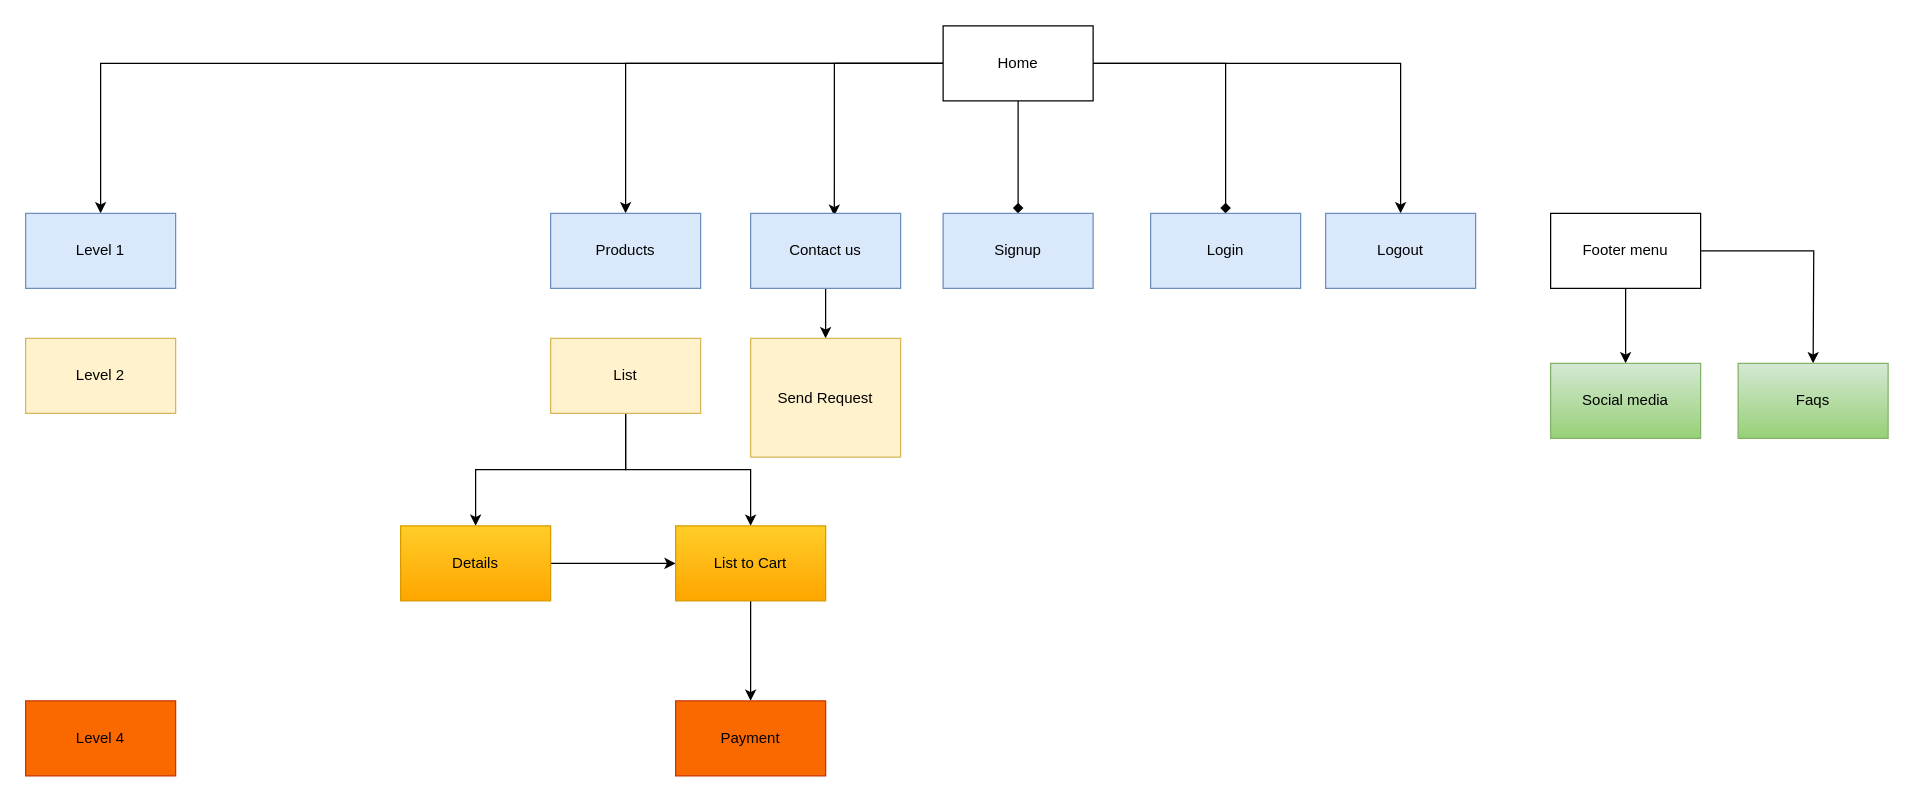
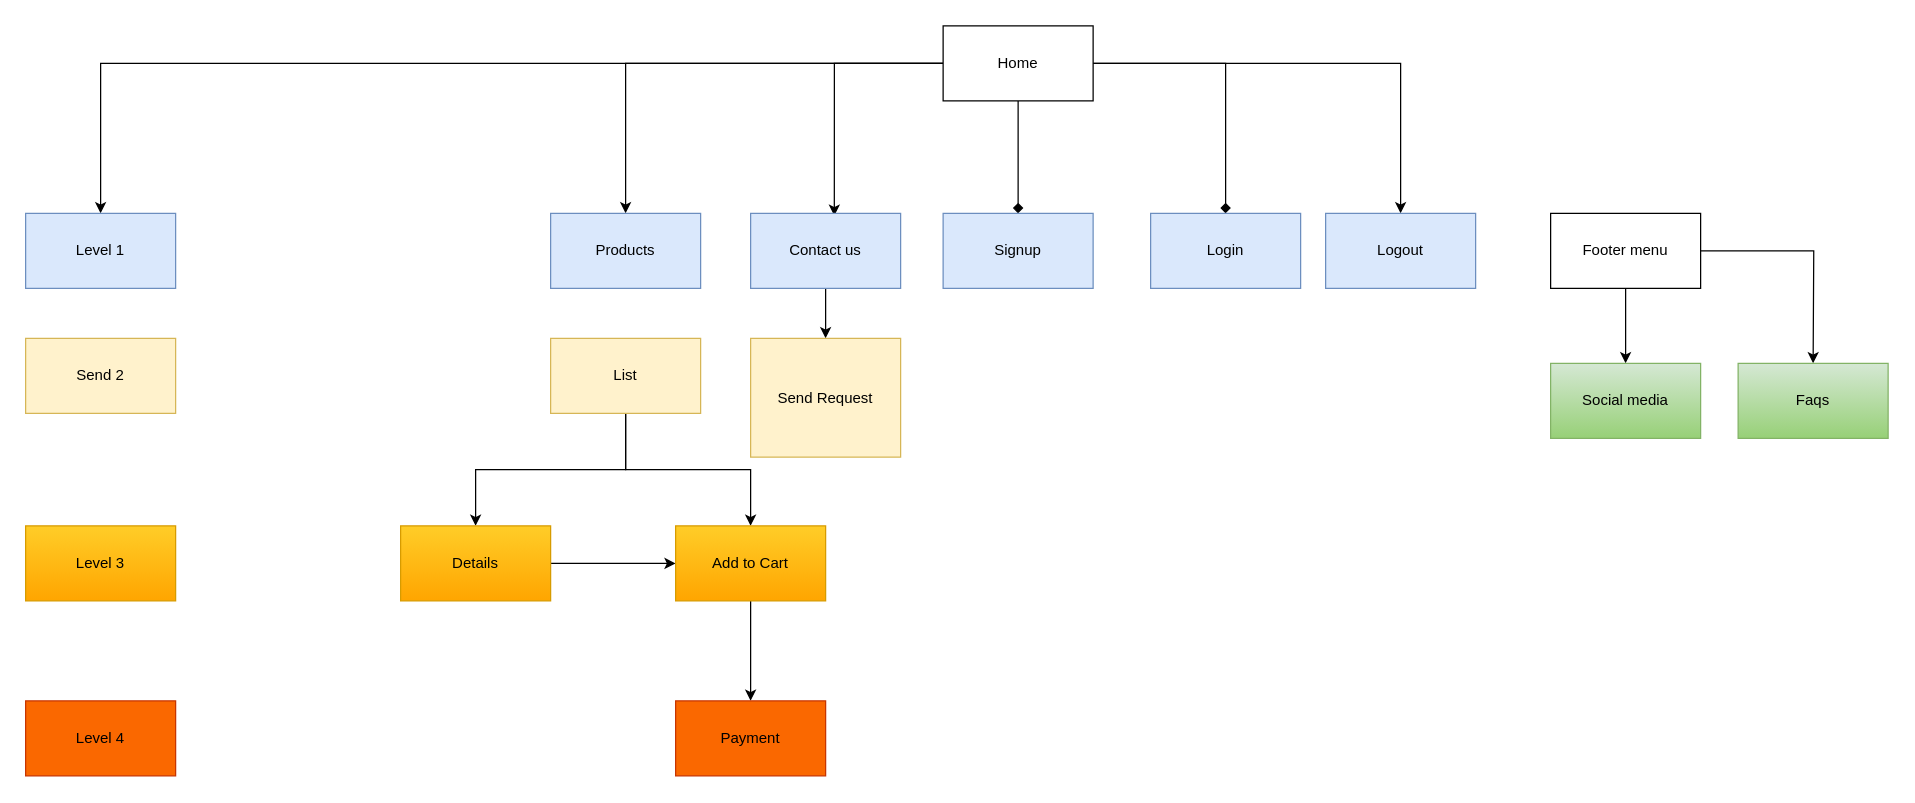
- <mxCell id="24" value="Level 2" style="rounded=0;whiteSpace=wrap;html=1;fillColor=#fff2cc;strokeColor=#d6b656;" parent="1" vertex="1"><mxGeometry x="20" y="270" width="120" height="60" as="geometry" /></mxCell>
+ <mxCell id="24" value="Send 2" style="rounded=0;whiteSpace=wrap;html=1;fillColor=#fff2cc;strokeColor=#d6b656;" parent="1" vertex="1"><mxGeometry x="20" y="270" width="120" height="60" as="geometry" /></mxCell>
+ <mxCell id="25" value="Level 3" style="rounded=0;whiteSpace=wrap;html=1;fillColor=#ffcd28;strokeColor=#d79b00;gradientColor=#ffa500;" parent="1" vertex="1"><mxGeometry x="20" y="420" width="120" height="60" as="geometry" /></mxCell>
- <mxCell id="21" value="List to Cart" style="rounded=0;whiteSpace=wrap;html=1;fillColor=#ffcd28;strokeColor=#d79b00;gradientColor=#ffa500;" parent="1" vertex="1"><mxGeometry x="540" y="420" width="120" height="60" as="geometry" /></mxCell>
+ <mxCell id="21" value="Add to Cart" style="rounded=0;whiteSpace=wrap;html=1;fillColor=#ffcd28;strokeColor=#d79b00;gradientColor=#ffa500;" parent="1" vertex="1"><mxGeometry x="540" y="420" width="120" height="60" as="geometry" /></mxCell>
